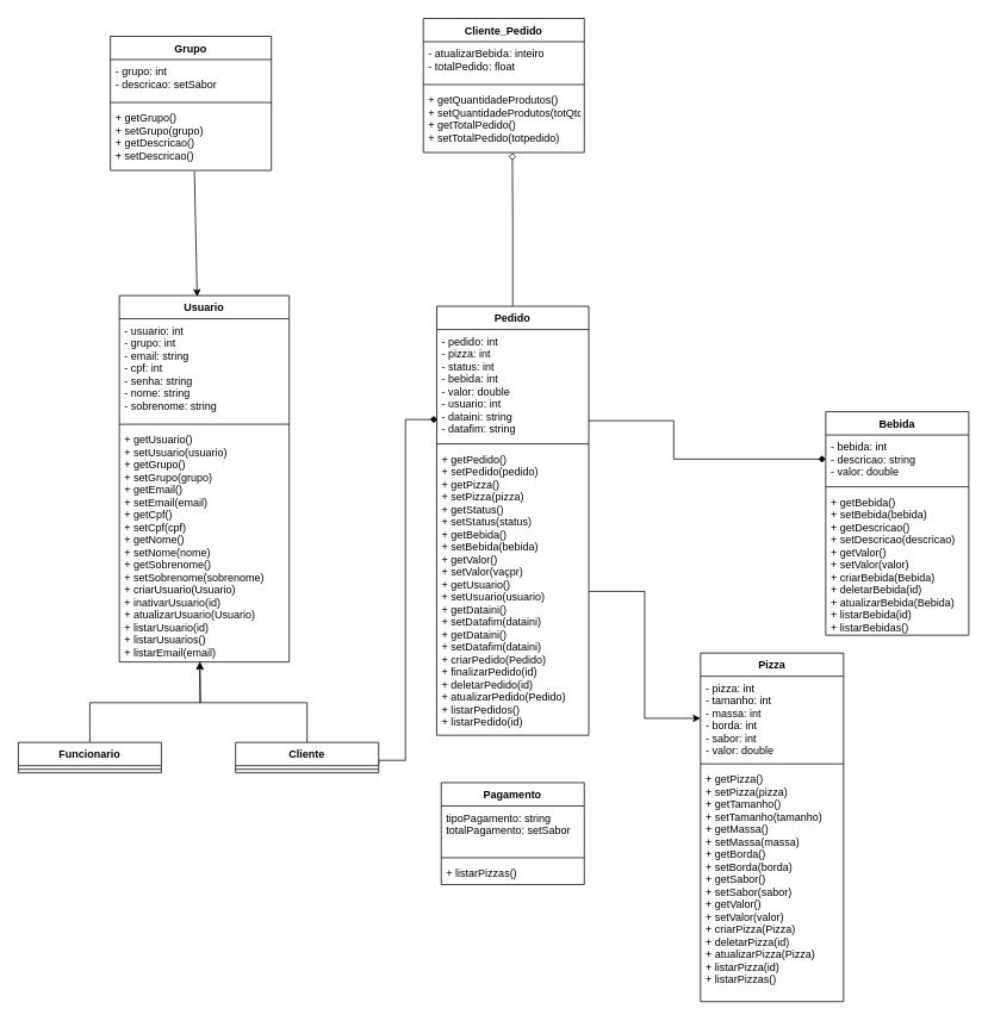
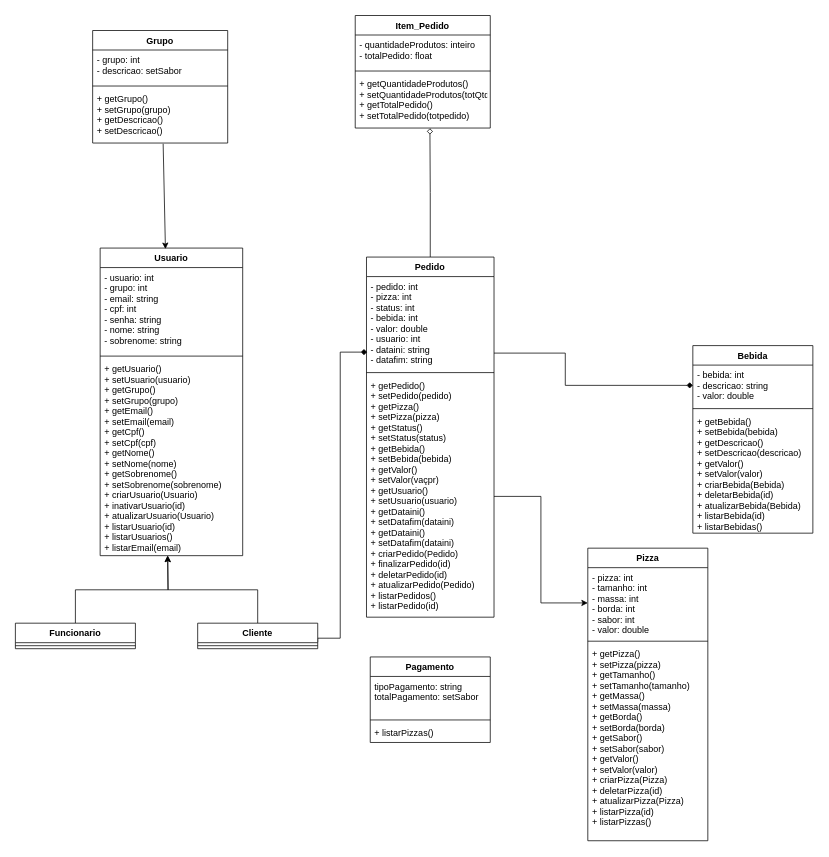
- <mxCell id="20" value="Cliente_Pedido" style="swimlane;fontStyle=1;align=center;verticalAlign=top;childLayout=stackLayout;horizontal=1;startSize=26;horizontalStack=0;resizeParent=1;resizeParentMax=0;resizeLast=0;collapsible=1;marginBottom=0;" vertex="1" parent="1"><mxGeometry x="473" y="20" width="180" height="150" as="geometry" /></mxCell>
+ <mxCell id="20" value="Item_Pedido" style="swimlane;fontStyle=1;align=center;verticalAlign=top;childLayout=stackLayout;horizontal=1;startSize=26;horizontalStack=0;resizeParent=1;resizeParentMax=0;resizeLast=0;collapsible=1;marginBottom=0;" vertex="1" parent="1"><mxGeometry x="473" y="20" width="180" height="150" as="geometry" /></mxCell>
- <mxCell id="21" value="- atualizarBebida: inteiro&#10;- totalPedido: float" style="text;strokeColor=none;fillColor=none;align=left;verticalAlign=top;spacingLeft=4;spacingRight=4;overflow=hidden;rotatable=0;points=[[0,0.5],[1,0.5]];portConstraint=eastwest;" vertex="1" parent="20"><mxGeometry y="26" width="180" height="44" as="geometry" /></mxCell>
+ <mxCell id="21" value="- quantidadeProdutos: inteiro&#10;- totalPedido: float" style="text;strokeColor=none;fillColor=none;align=left;verticalAlign=top;spacingLeft=4;spacingRight=4;overflow=hidden;rotatable=0;points=[[0,0.5],[1,0.5]];portConstraint=eastwest;" vertex="1" parent="20"><mxGeometry y="26" width="180" height="44" as="geometry" /></mxCell>
